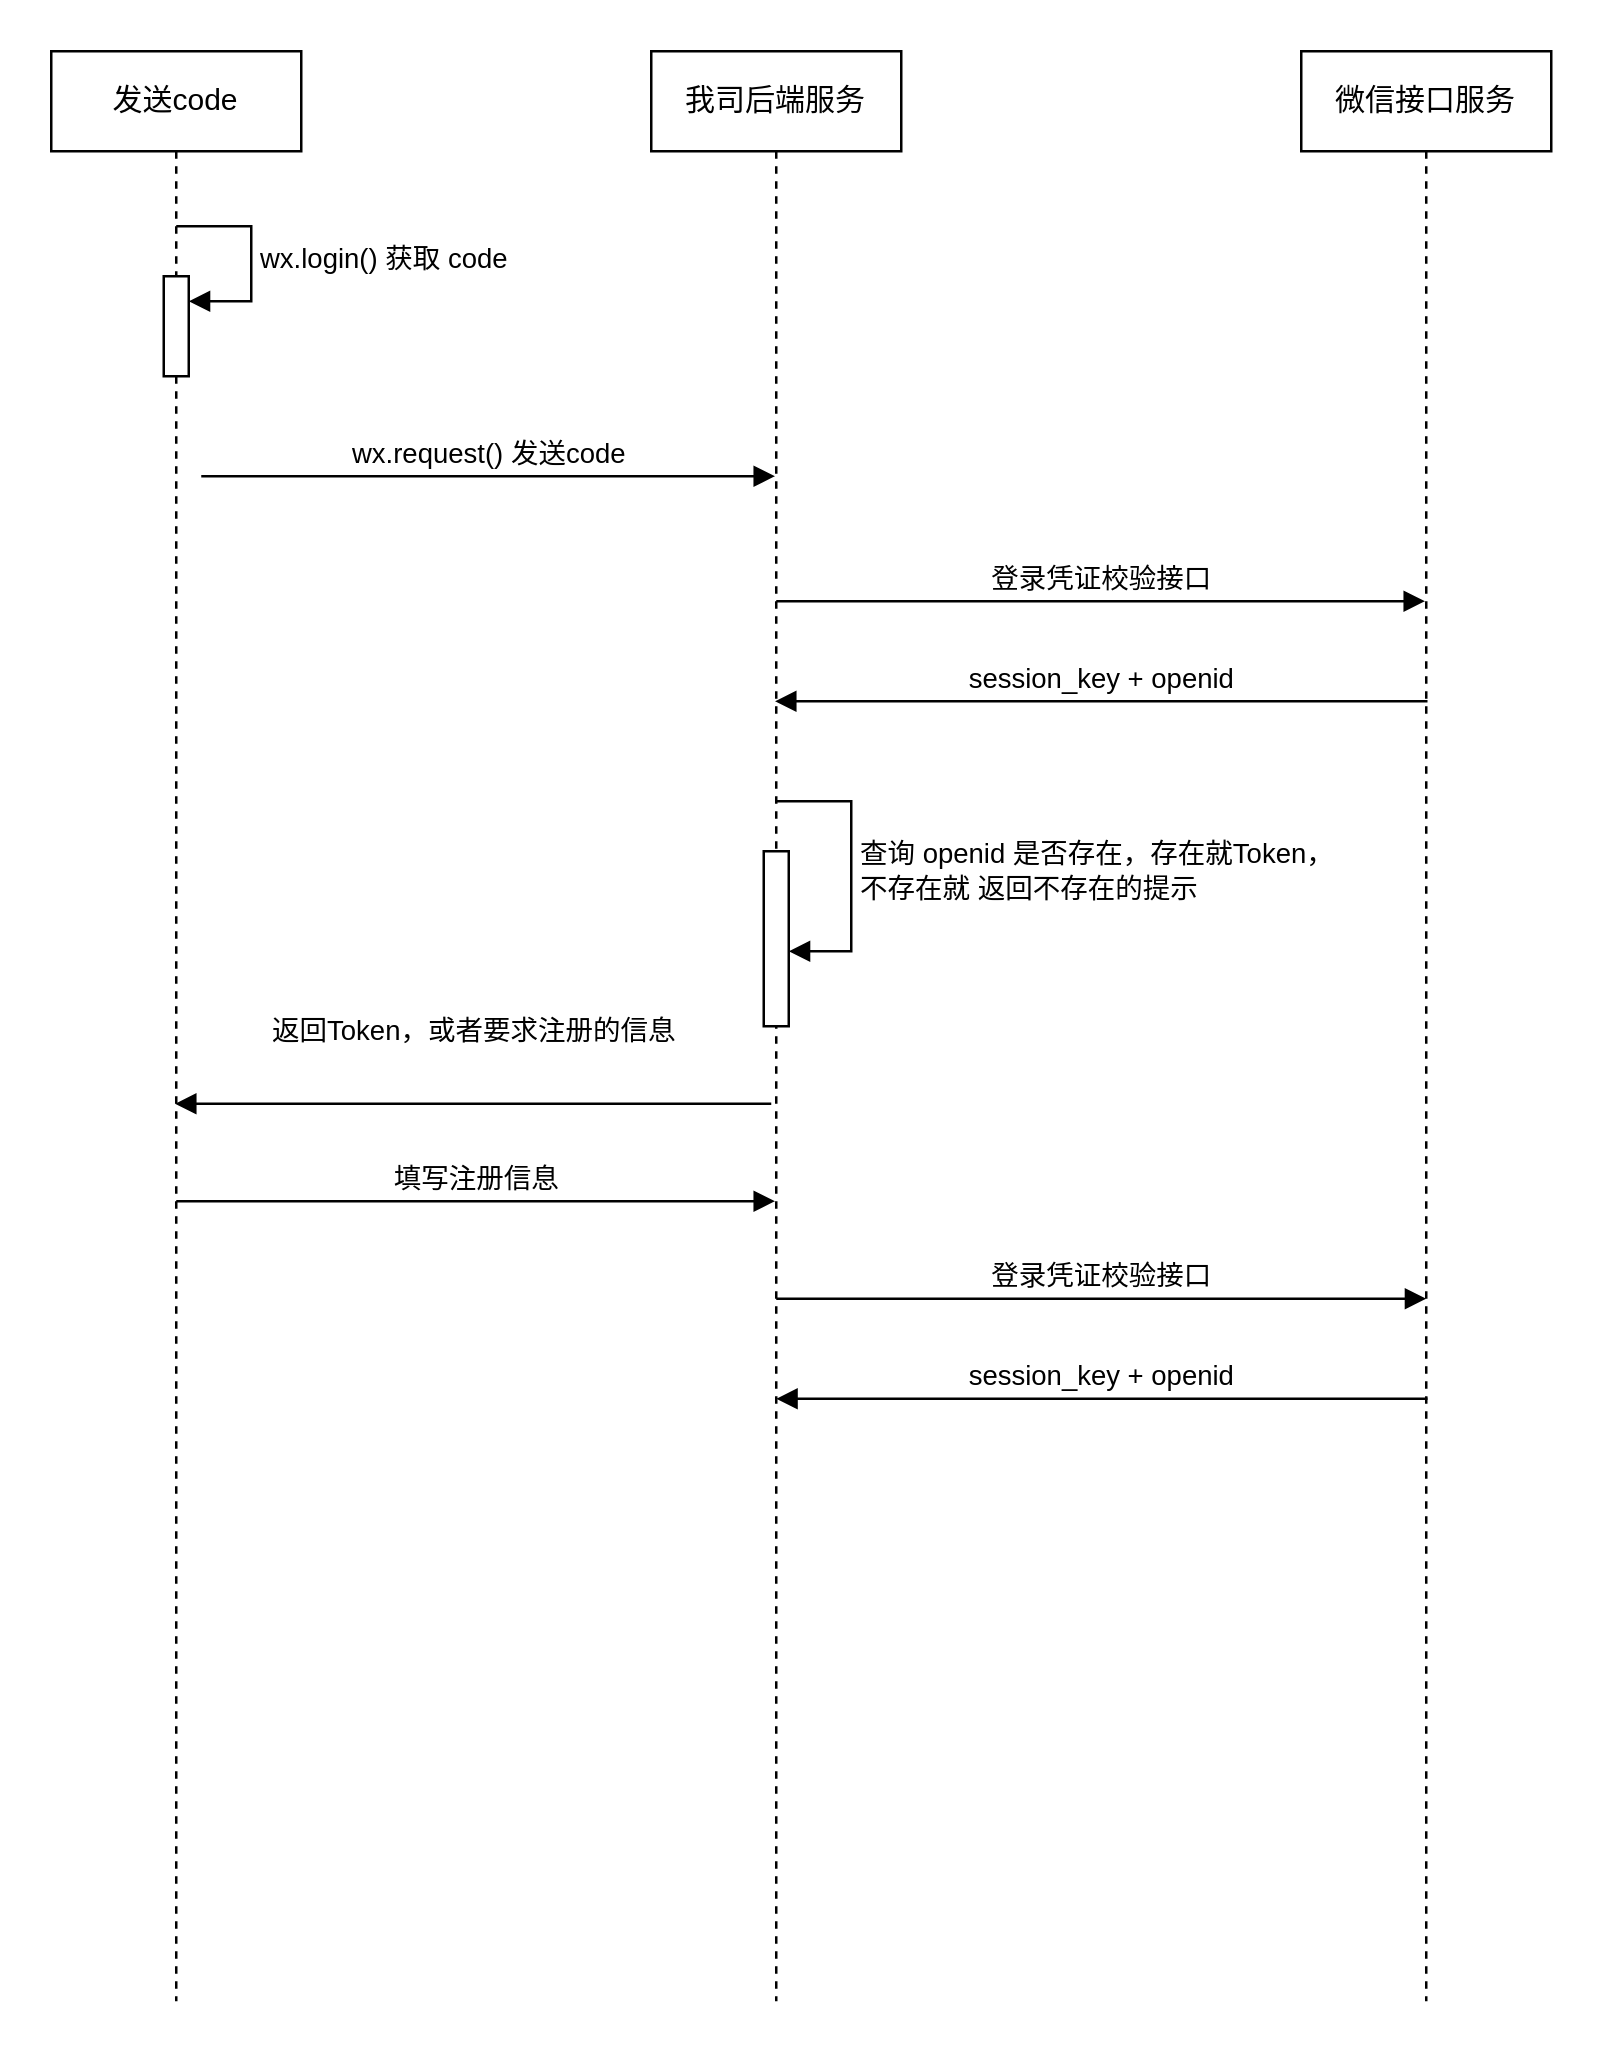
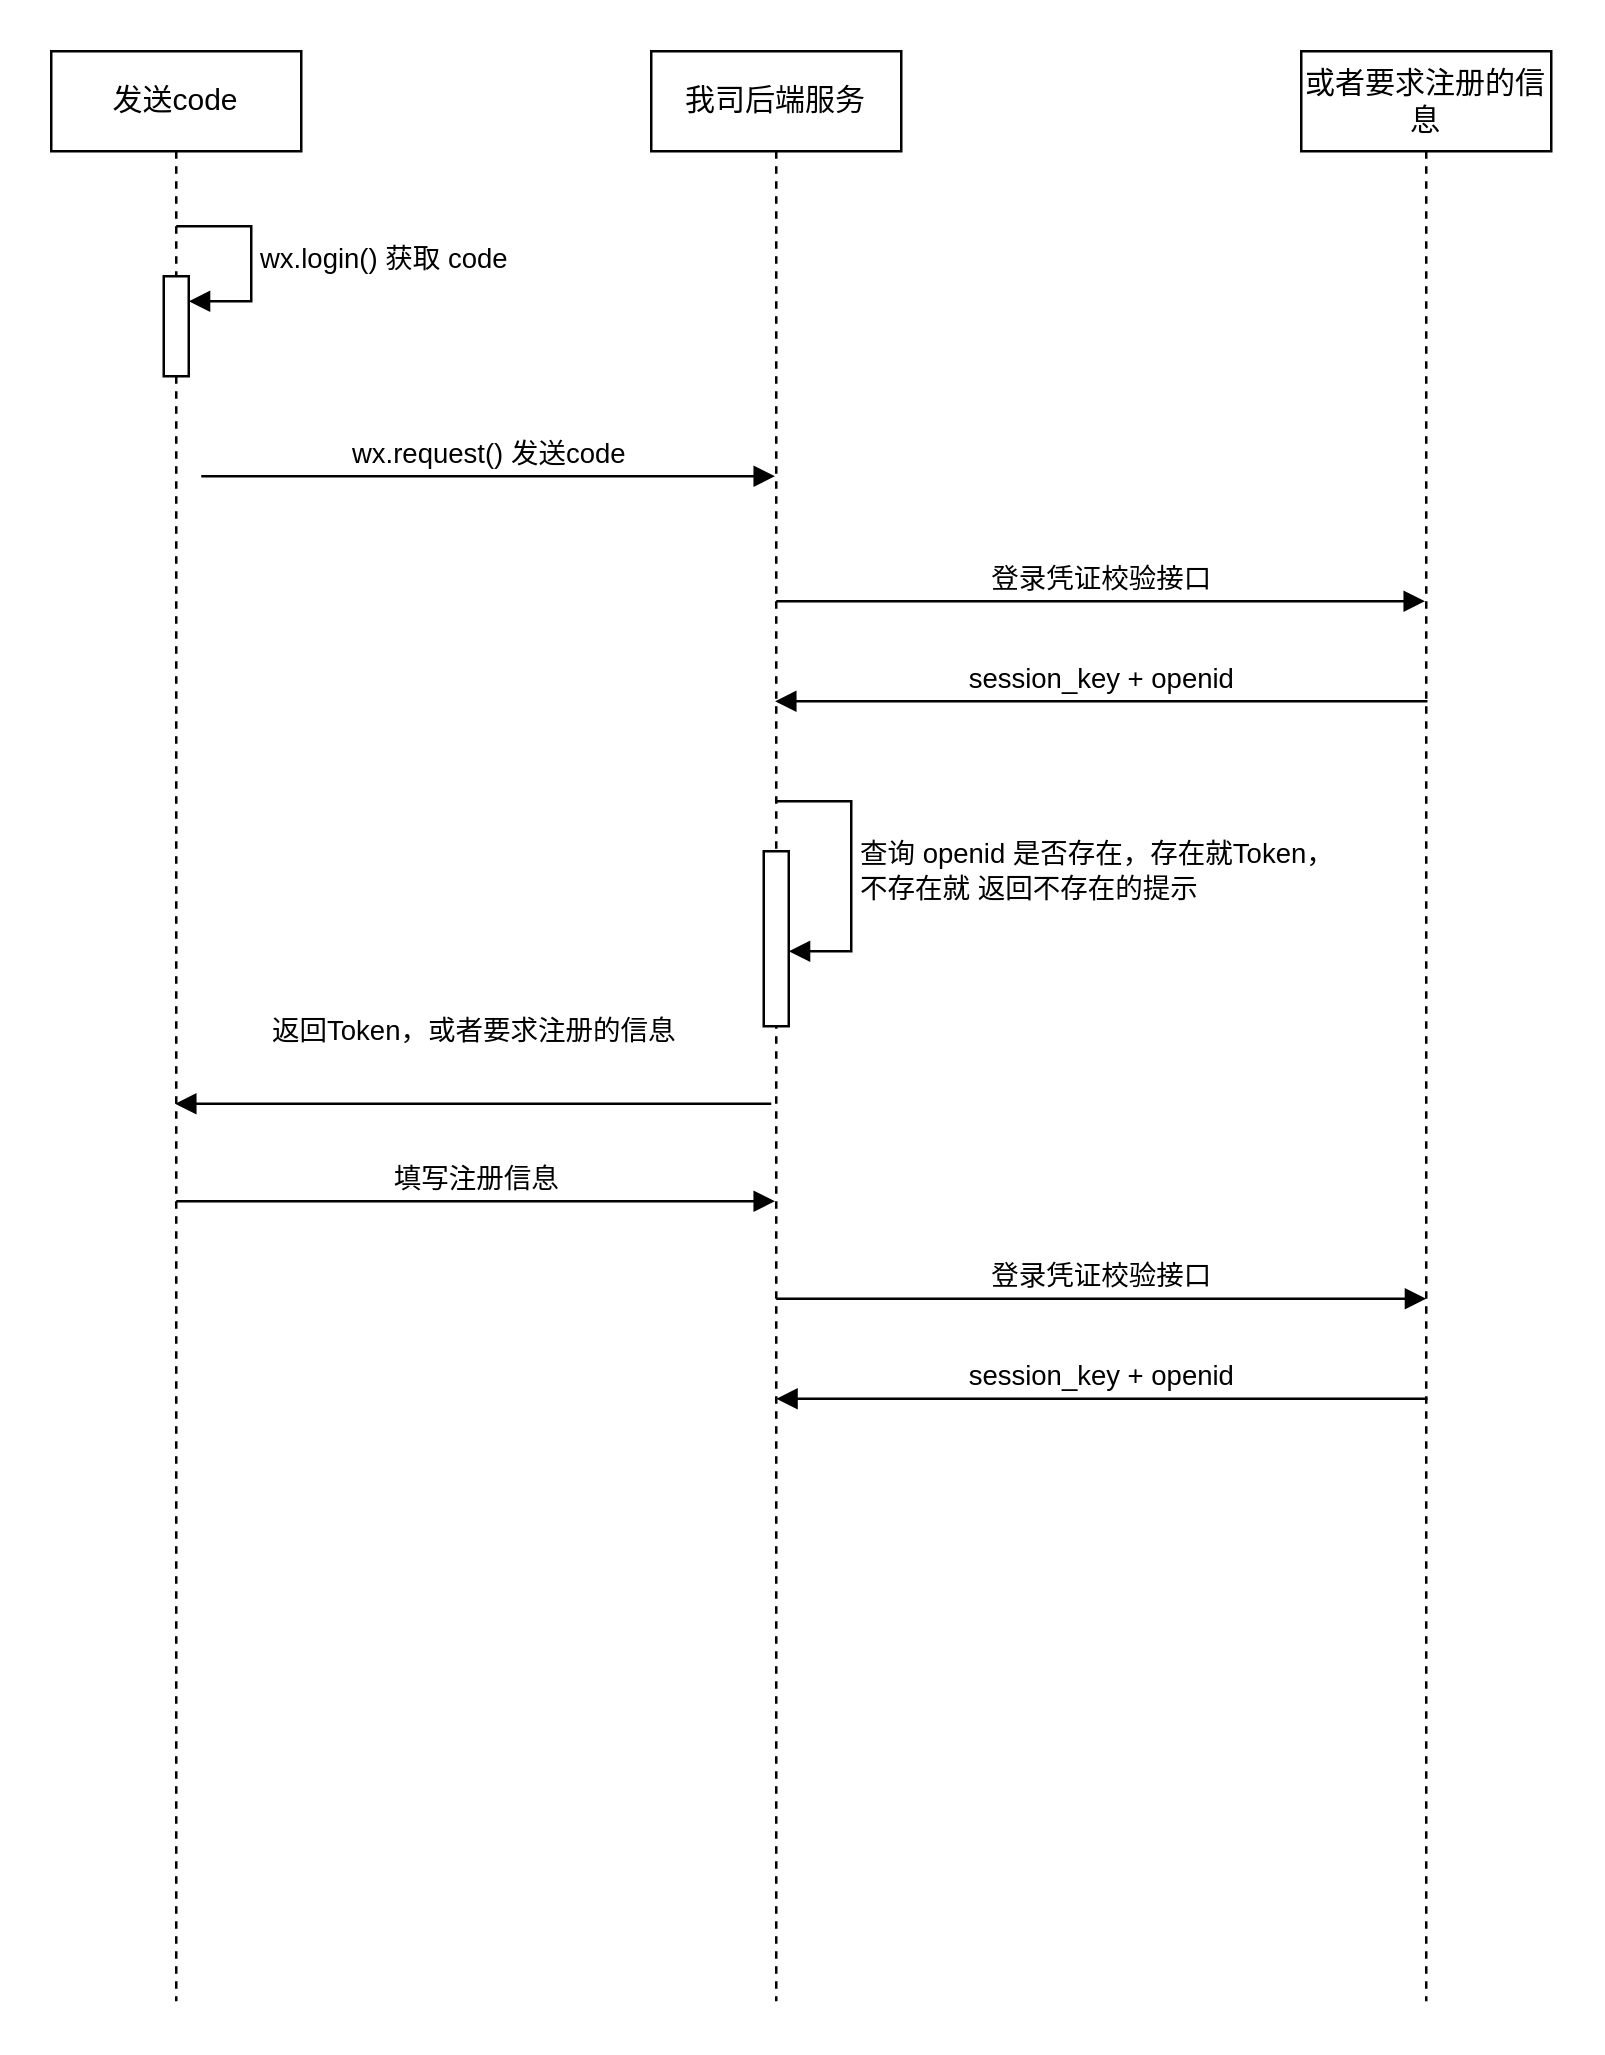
- <mxCell id="8" value="微信接口服务" style="shape=umlLifeline;perimeter=lifelinePerimeter;whiteSpace=wrap;html=1;container=1;dropTarget=0;collapsible=0;recursiveResize=0;outlineConnect=0;portConstraint=eastwest;newEdgeStyle={&quot;curved&quot;:0,&quot;rounded&quot;:0};" vertex="1" parent="1"><mxGeometry x="520" y="20" width="100" height="780" as="geometry" /></mxCell>
+ <mxCell id="8" value="或者要求注册的信息" style="shape=umlLifeline;perimeter=lifelinePerimeter;whiteSpace=wrap;html=1;container=1;dropTarget=0;collapsible=0;recursiveResize=0;outlineConnect=0;portConstraint=eastwest;newEdgeStyle={&quot;curved&quot;:0,&quot;rounded&quot;:0};" vertex="1" parent="1"><mxGeometry x="520" y="20" width="100" height="780" as="geometry" /></mxCell>
